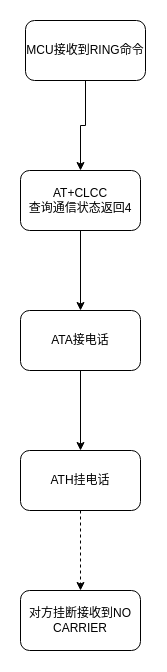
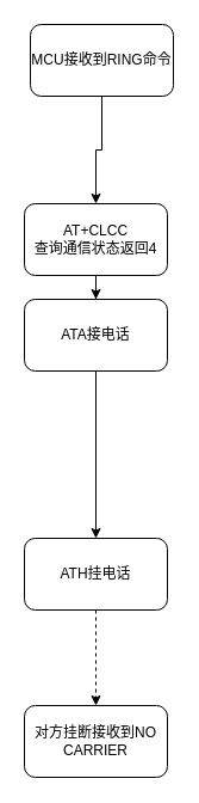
- <mxCell id="7" value="ATA接电话" style="whiteSpace=wrap;html=1;rounded=1;" vertex="1" parent="1"><mxGeometry x="20" y="310" width="120" height="60" as="geometry" /></mxCell>
+ <mxCell id="7" value="ATA接电话" style="whiteSpace=wrap;html=1;rounded=1;" vertex="1" parent="1"><mxGeometry x="20" y="250" width="120" height="60" as="geometry" /></mxCell>
